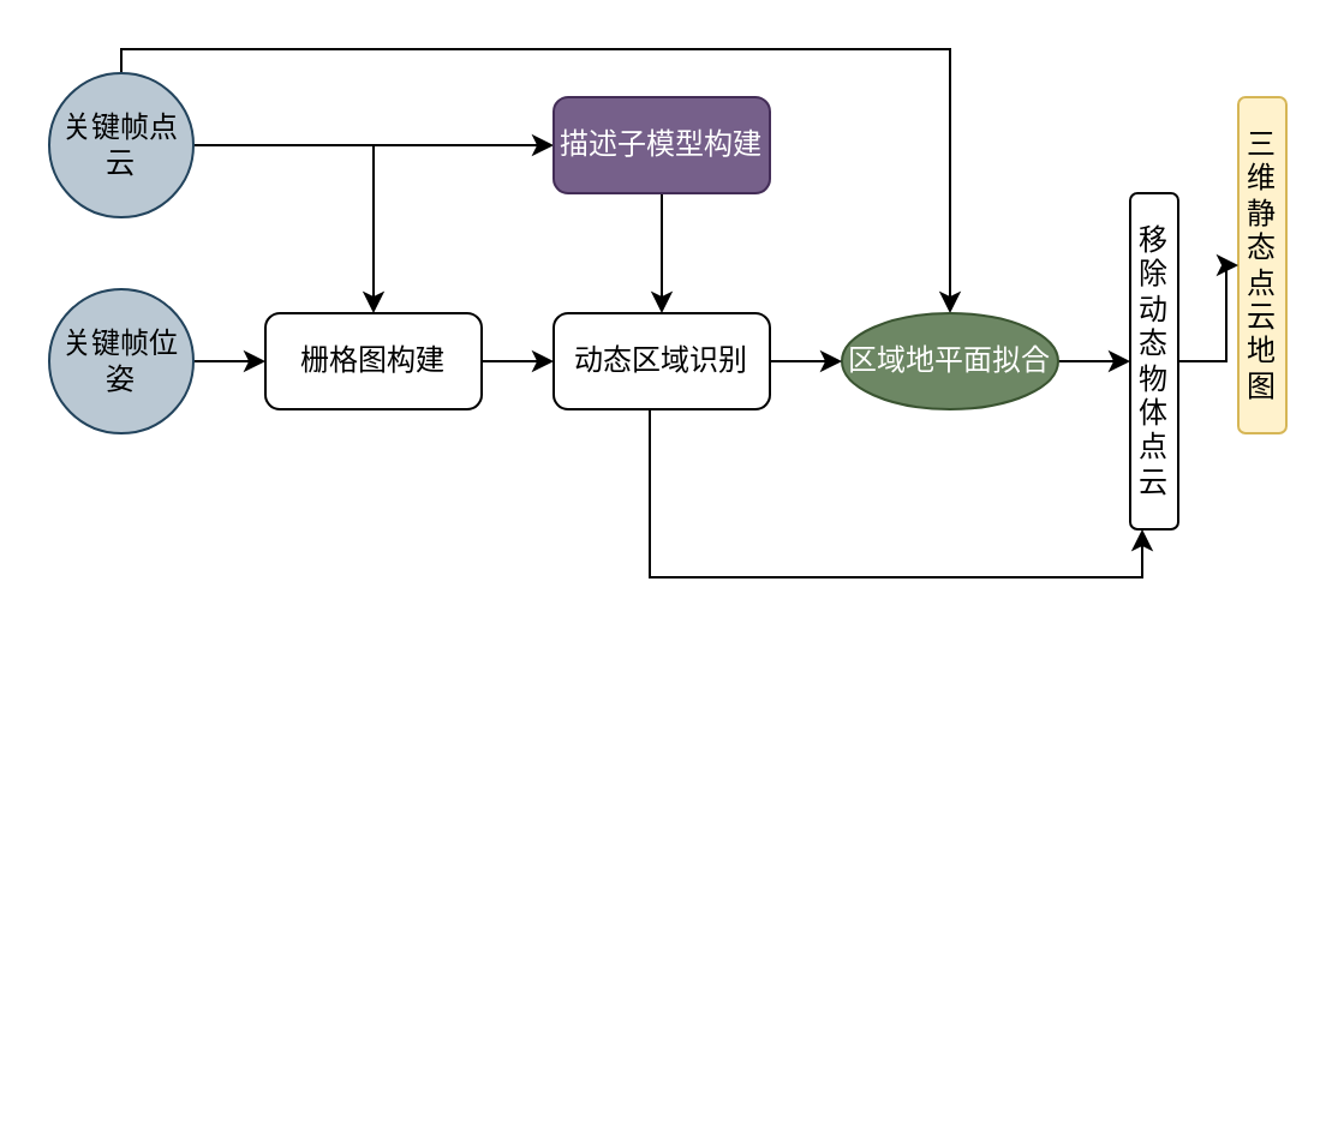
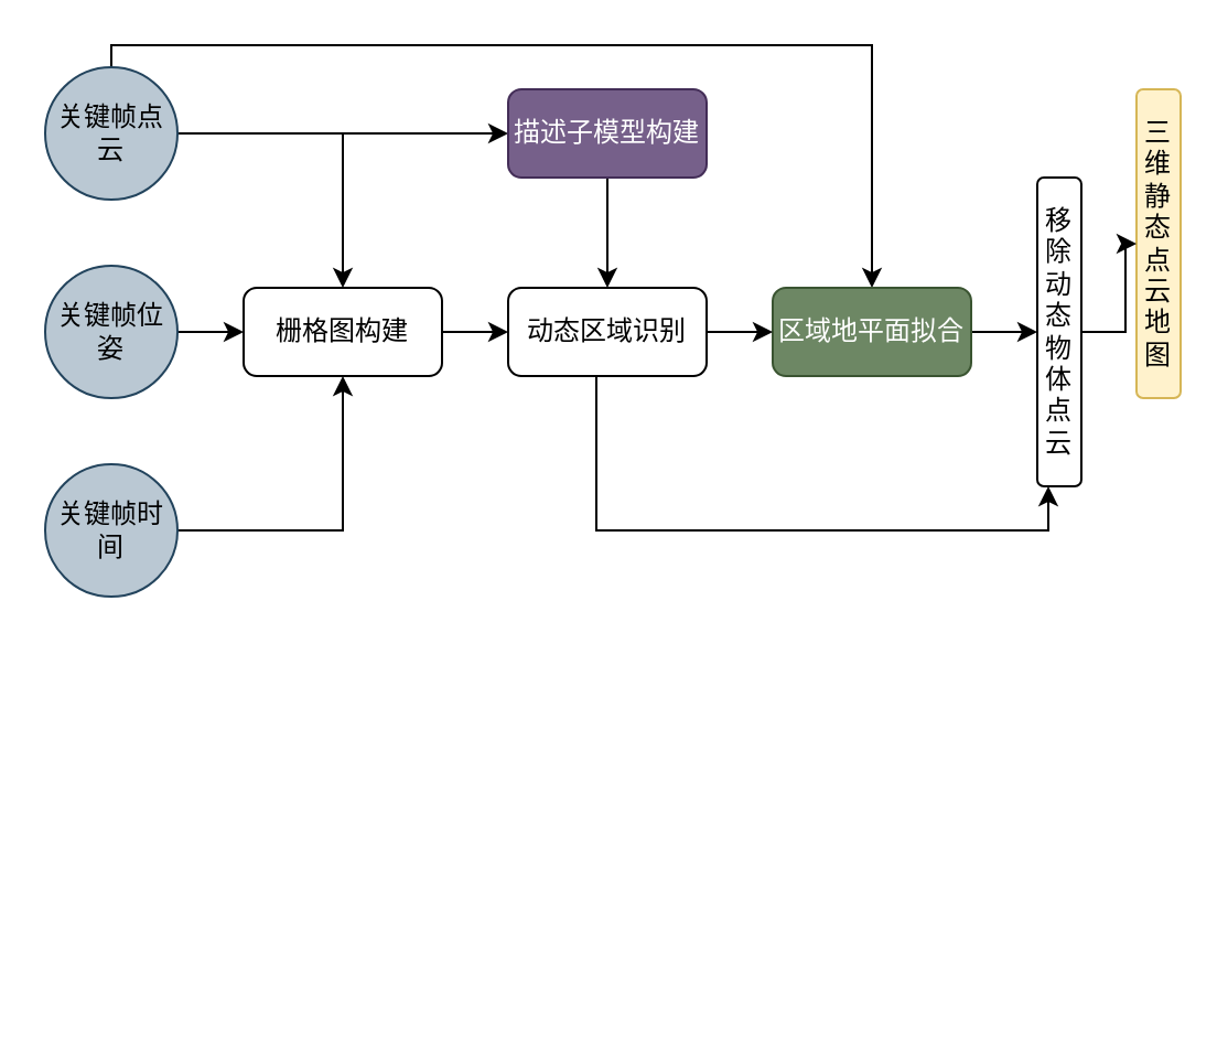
- <mxCell id="12" value="区域地平面拟合" style="ellipse;whiteSpace=wrap;html=1;fontFamily=Tahoma;fillColor=#6d8764;fontColor=#ffffff;strokeColor=#3A5431;" vertex="1" parent="1"><mxGeometry x="350" y="130" width="90" height="40" as="geometry" /></mxCell>
+ <mxCell id="12" value="区域地平面拟合" style="rounded=1;whiteSpace=wrap;html=1;fontFamily=Tahoma;fillColor=#6d8764;fontColor=#ffffff;strokeColor=#3A5431;" vertex="1" parent="1"><mxGeometry x="350" y="130" width="90" height="40" as="geometry" /></mxCell>
+ <mxCell id="9" value="关键帧时间" style="ellipse;whiteSpace=wrap;html=1;aspect=fixed;fillColor=#bac8d3;fontFamily=Tahoma;strokeColor=#23445d;" vertex="1" parent="1"><mxGeometry x="20" y="210" width="60" height="60" as="geometry" /></mxCell>
+ <mxCell id="8" style="edgeStyle=orthogonalEdgeStyle;rounded=0;orthogonalLoop=1;jettySize=auto;html=1;entryX=0.5;entryY=1;entryDx=0;entryDy=0;" edge="1" parent="1" source="9" target="20"><mxGeometry relative="1" as="geometry" /></mxCell>
